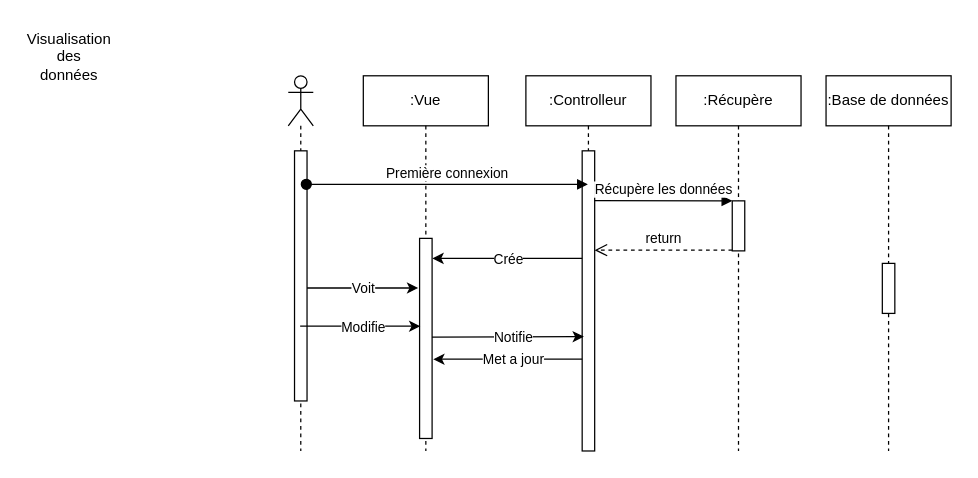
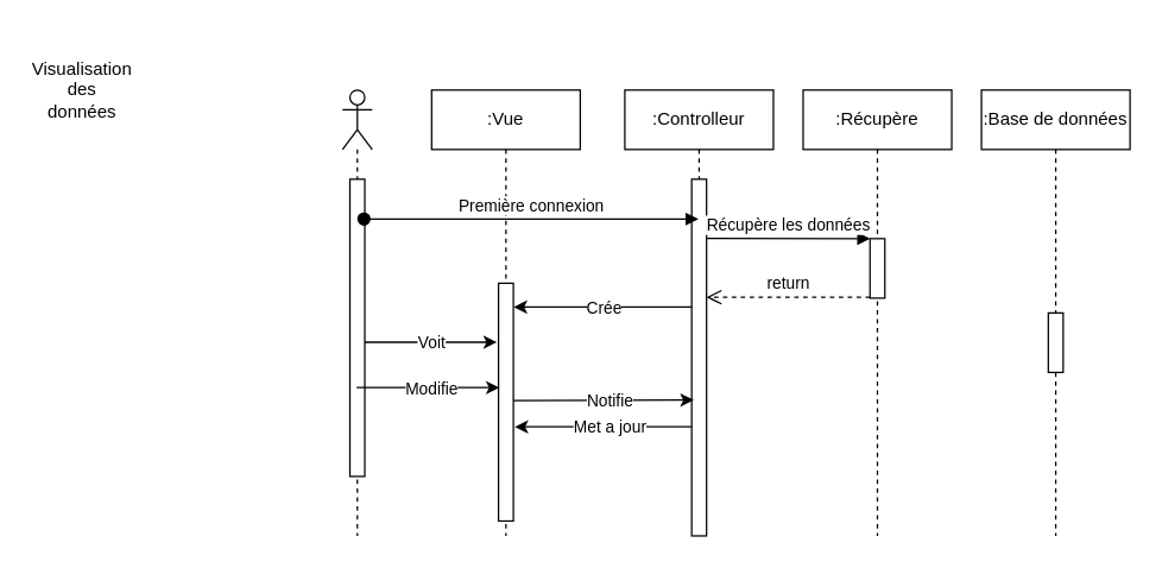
- <mxCell id="12" value="Visualisation des données" style="text;html=1;strokeColor=none;fillColor=none;align=center;verticalAlign=middle;whiteSpace=wrap;rounded=0;" vertex="1" parent="1"><mxGeometry width="70" height="50" as="geometry" x="20" y="20" /></mxCell>
+ <mxCell id="12" value="Visualisation des données" style="text;html=1;strokeColor=none;fillColor=none;align=center;verticalAlign=middle;whiteSpace=wrap;rounded=0;" vertex="1" parent="1"><mxGeometry x="20" y="35" width="70" height="50" as="geometry" /></mxCell>
